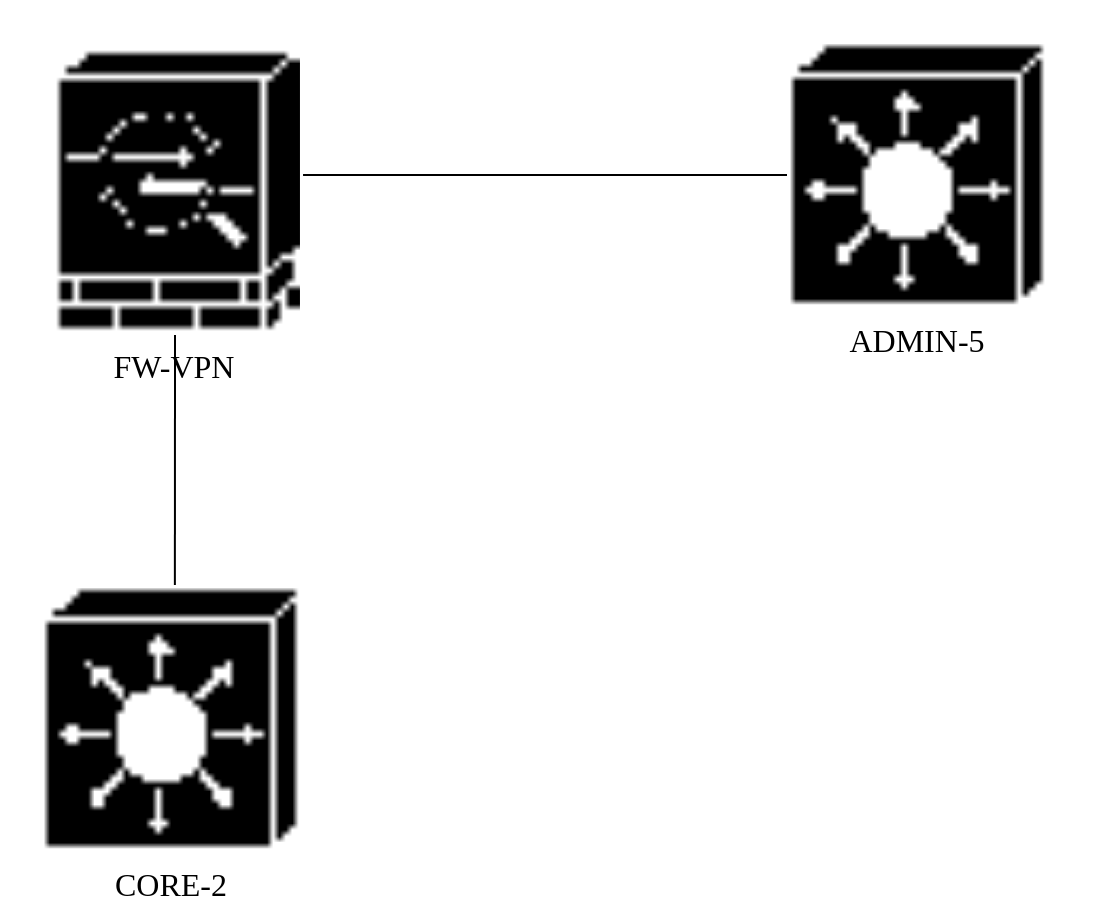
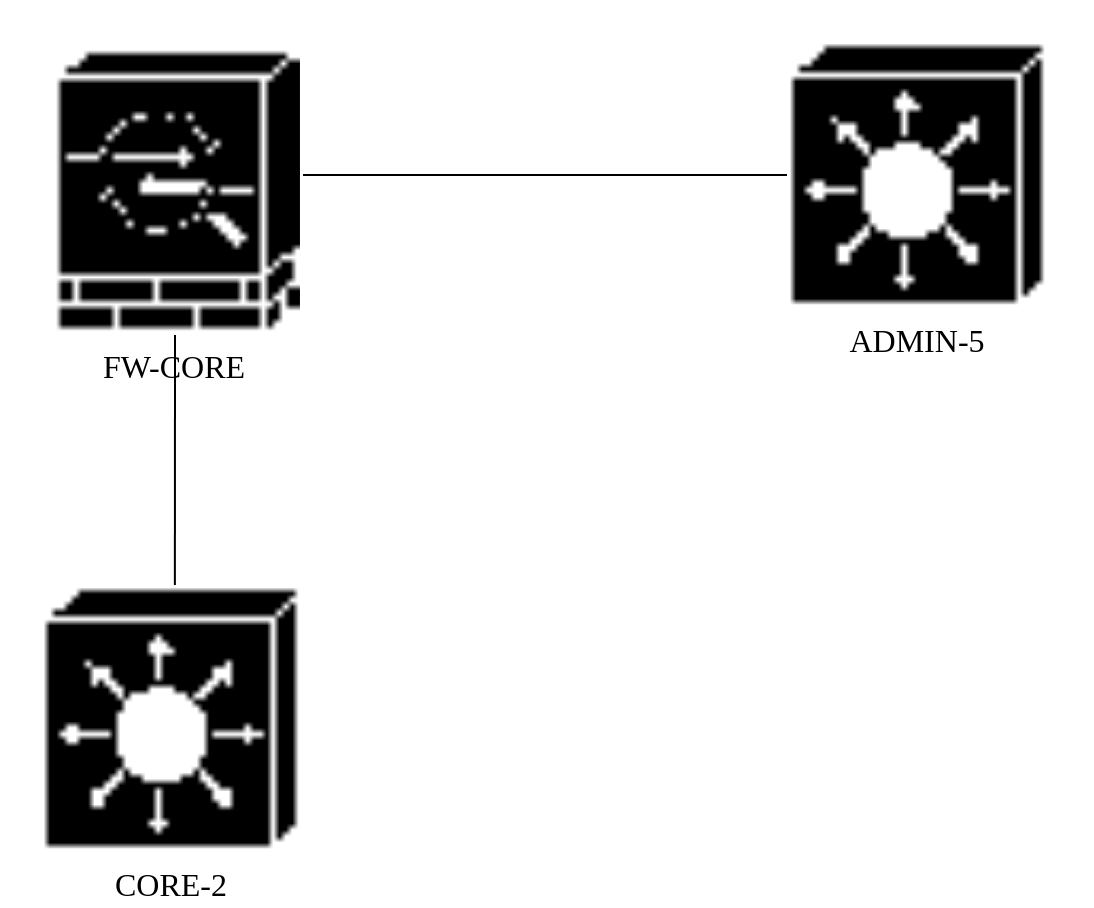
- <mxCell id="7" value="&lt;font style=&quot;font-size:16px;font-family:Calibri;color:#000000;direction:ltr;letter-spacing:0px;line-height:120%;opacity:1&quot;&gt;FW-VPN&lt;br/&gt;&lt;/font&gt;" style="text;vsdxID=3;fillColor=none;gradientColor=none;aspect=fixed;strokeColor=none;labelBackgroundColor=none;rounded=0;html=1;whiteSpace=wrap;verticalAlign=top;align=center;;html=1;" parent="6" vertex="1"><mxGeometry y="147" width="127.52" as="geometry" /></mxCell>
+ <mxCell id="7" value="&lt;font style=&quot;font-size:16px;font-family:Calibri;color:#000000;direction:ltr;letter-spacing:0px;line-height:120%;opacity:1&quot;&gt;FW-CORE&lt;br/&gt;&lt;/font&gt;" style="text;vsdxID=3;fillColor=none;gradientColor=none;aspect=fixed;strokeColor=none;labelBackgroundColor=none;rounded=0;html=1;whiteSpace=wrap;verticalAlign=top;align=center;;html=1;" parent="6" vertex="1"><mxGeometry y="147" width="127.52" as="geometry" /></mxCell>
